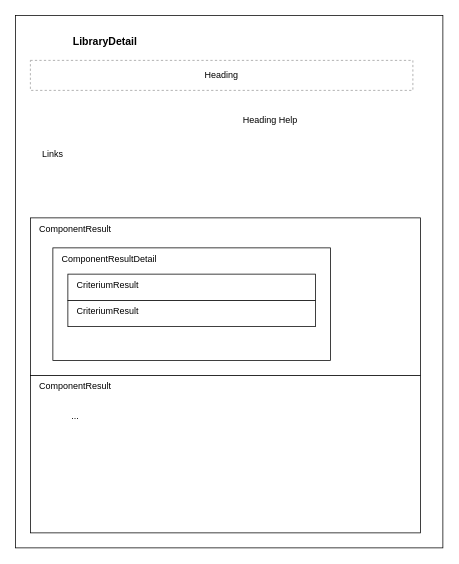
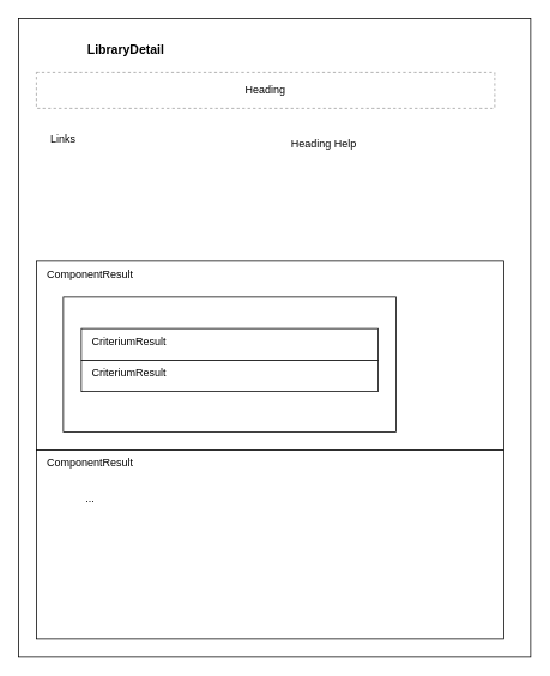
- <mxCell id="5" value="Links" style="text;html=1;strokeColor=none;fillColor=none;align=center;verticalAlign=middle;whiteSpace=wrap;rounded=0;fontSize=12;" parent="1" vertex="1"><mxGeometry x="40" y="190" width="60" height="30" as="geometry" /></mxCell>
+ <mxCell id="5" value="Links" style="text;html=1;strokeColor=none;fillColor=none;align=center;verticalAlign=middle;whiteSpace=wrap;rounded=0;fontSize=12;" parent="1" vertex="1"><mxGeometry x="40" y="140" width="60" height="30" as="geometry" /></mxCell>
- <mxCell id="10" value="ComponentResultDetail" style="text;html=1;strokeColor=none;fillColor=none;align=left;verticalAlign=middle;whiteSpace=wrap;rounded=0;labelBackgroundColor=#FFFFFF;fontSize=12;" parent="1" vertex="1"><mxGeometry x="80" y="330" width="170" height="30" as="geometry" /></mxCell>
